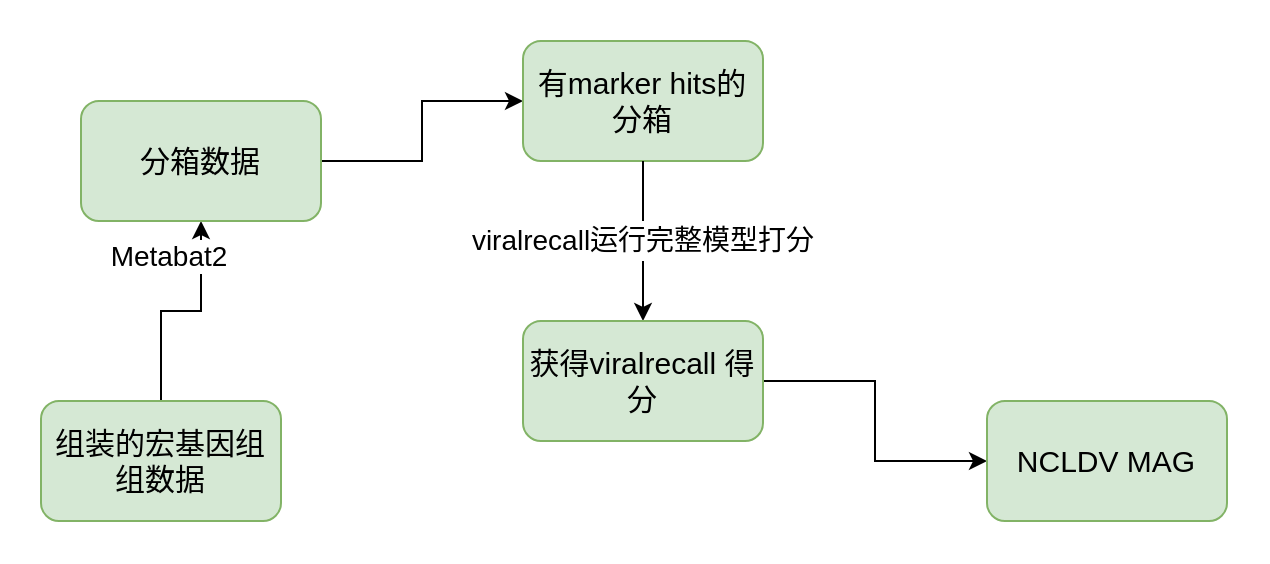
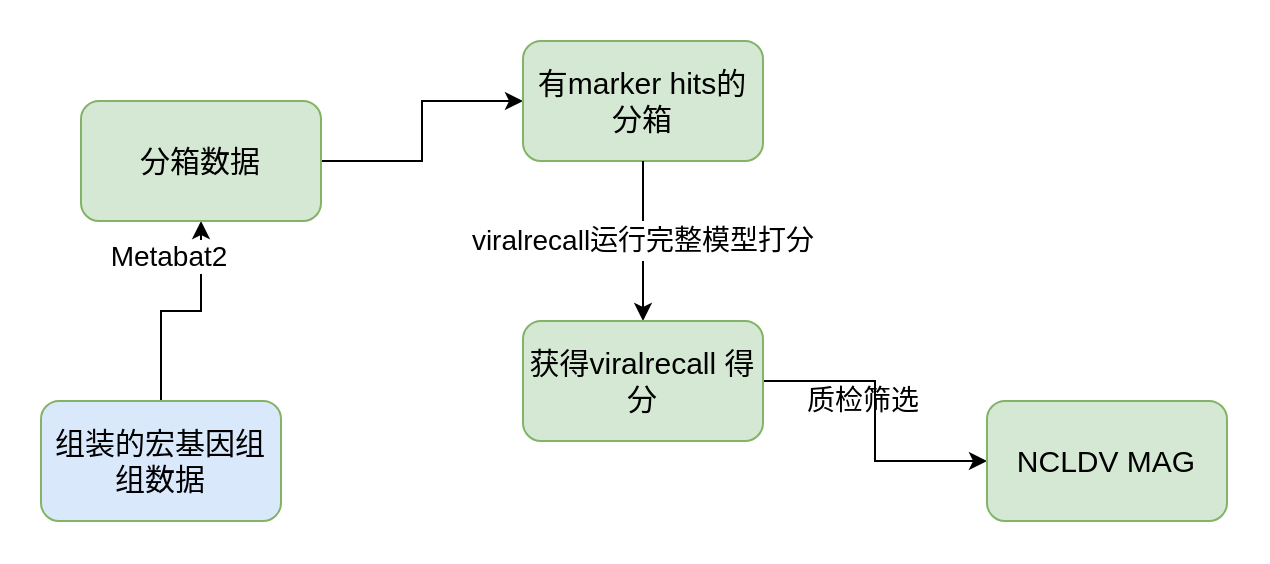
+ <mxCell id="12" value="质检筛选" style="text;html=1;align=center;verticalAlign=middle;resizable=0;points=[];autosize=1;strokeColor=none;fillColor=none;fontSize=14;" vertex="1" parent="1"><mxGeometry x="396" y="190" width="70" height="20" as="geometry" /></mxCell>
- <mxCell id="4" value="组装的宏基因组组数据" style="rounded=1;whiteSpace=wrap;html=1;fontSize=15;fillColor=#d5e8d4;strokeColor=#82b366;" vertex="1" parent="1"><mxGeometry x="20" y="200" width="120" height="60" as="geometry" /></mxCell>
+ <mxCell id="4" value="组装的宏基因组组数据" style="rounded=1;whiteSpace=wrap;html=1;fontSize=15;fillColor=#dae8fc;strokeColor=#82b366;" vertex="1" parent="1"><mxGeometry x="20" y="200" width="120" height="60" as="geometry" /></mxCell>
